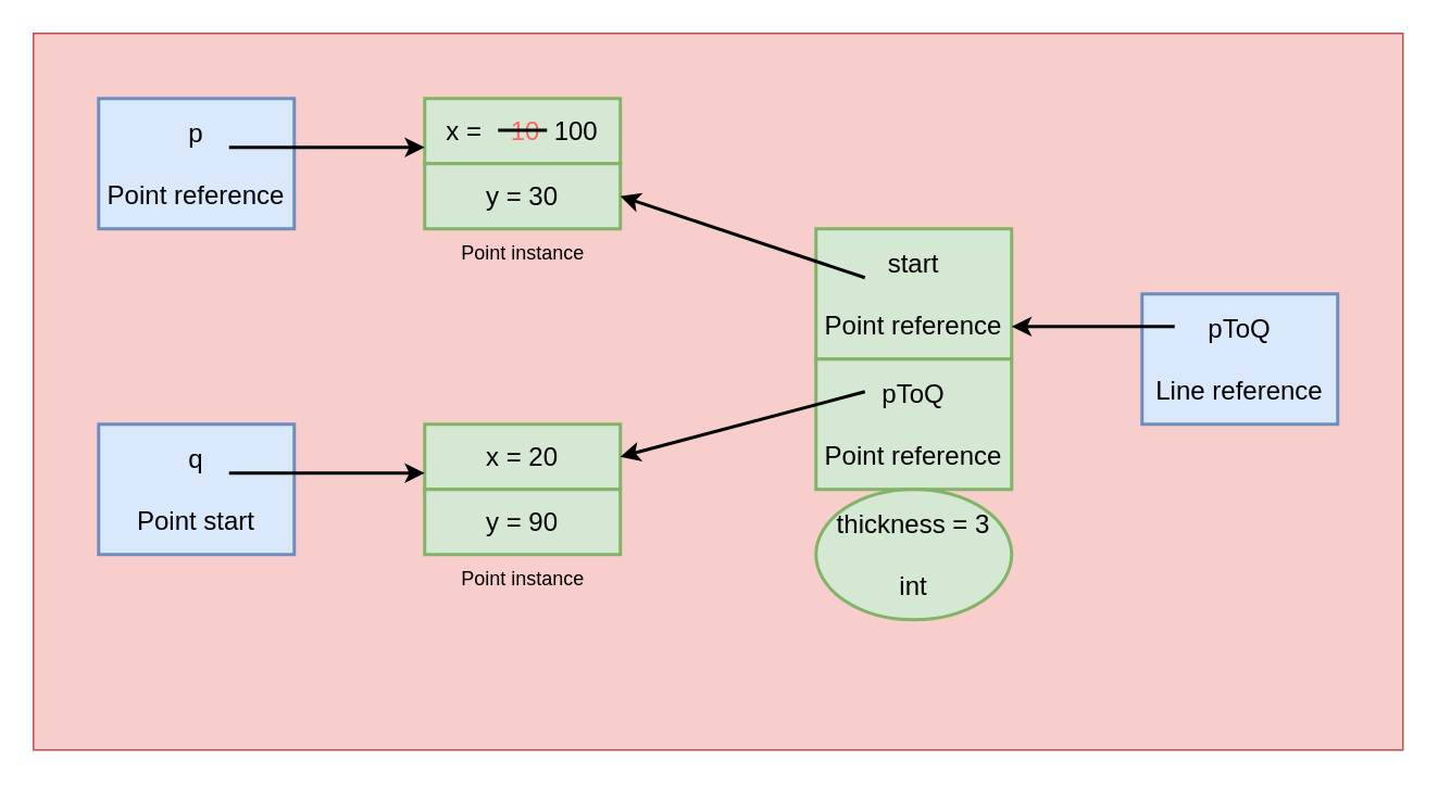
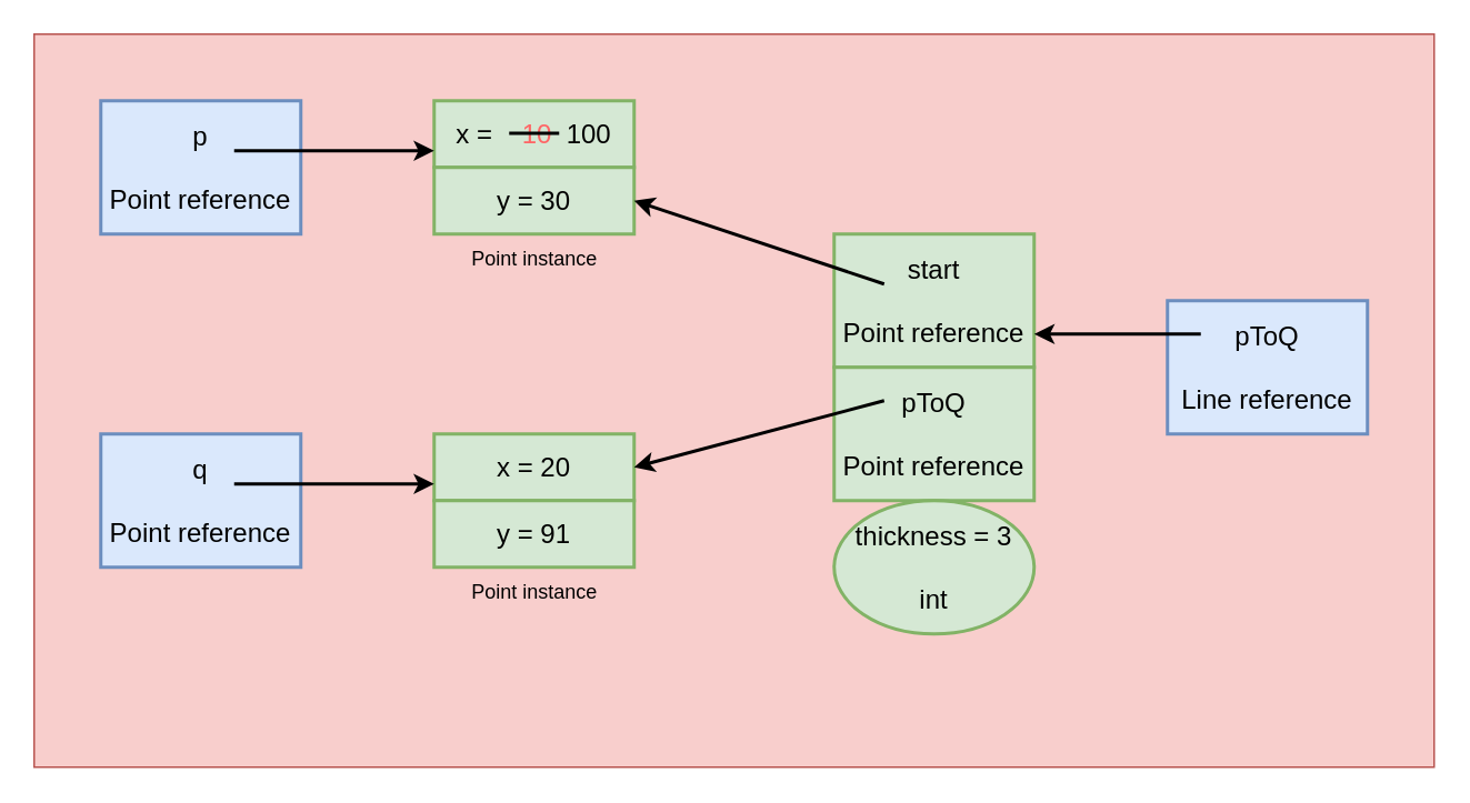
- <mxCell id="4" value="&lt;div style=&quot;font-size: 16px;&quot;&gt;q&lt;/div&gt;&lt;div style=&quot;font-size: 16px;&quot;&gt;&lt;br style=&quot;font-size: 16px;&quot;&gt;&lt;/div&gt;&lt;div style=&quot;font-size: 16px;&quot;&gt;Point start&lt;/div&gt;" style="rounded=0;whiteSpace=wrap;html=1;strokeWidth=2;fontSize=16;fillColor=#dae8fc;strokeColor=#6c8ebf;" vertex="1" parent="1"><mxGeometry x="60" y="260" width="120" height="80" as="geometry" /></mxCell>
+ <mxCell id="4" value="&lt;div style=&quot;font-size: 16px;&quot;&gt;q&lt;/div&gt;&lt;div style=&quot;font-size: 16px;&quot;&gt;&lt;br style=&quot;font-size: 16px;&quot;&gt;&lt;/div&gt;&lt;div style=&quot;font-size: 16px;&quot;&gt;Point reference&lt;/div&gt;" style="rounded=0;whiteSpace=wrap;html=1;strokeWidth=2;fontSize=16;fillColor=#dae8fc;strokeColor=#6c8ebf;" vertex="1" parent="1"><mxGeometry x="60" y="260" width="120" height="80" as="geometry" /></mxCell>
- <mxCell id="8" value="y = 90" style="rounded=0;whiteSpace=wrap;html=1;strokeWidth=2;fontSize=16;fillColor=#d5e8d4;strokeColor=#82b366;" vertex="1" parent="1"><mxGeometry x="260" y="300" width="120" height="40" as="geometry" /></mxCell>
+ <mxCell id="8" value="y = 91" style="rounded=0;whiteSpace=wrap;html=1;strokeWidth=2;fontSize=16;fillColor=#d5e8d4;strokeColor=#82b366;" vertex="1" parent="1"><mxGeometry x="260" y="300" width="120" height="40" as="geometry" /></mxCell>
